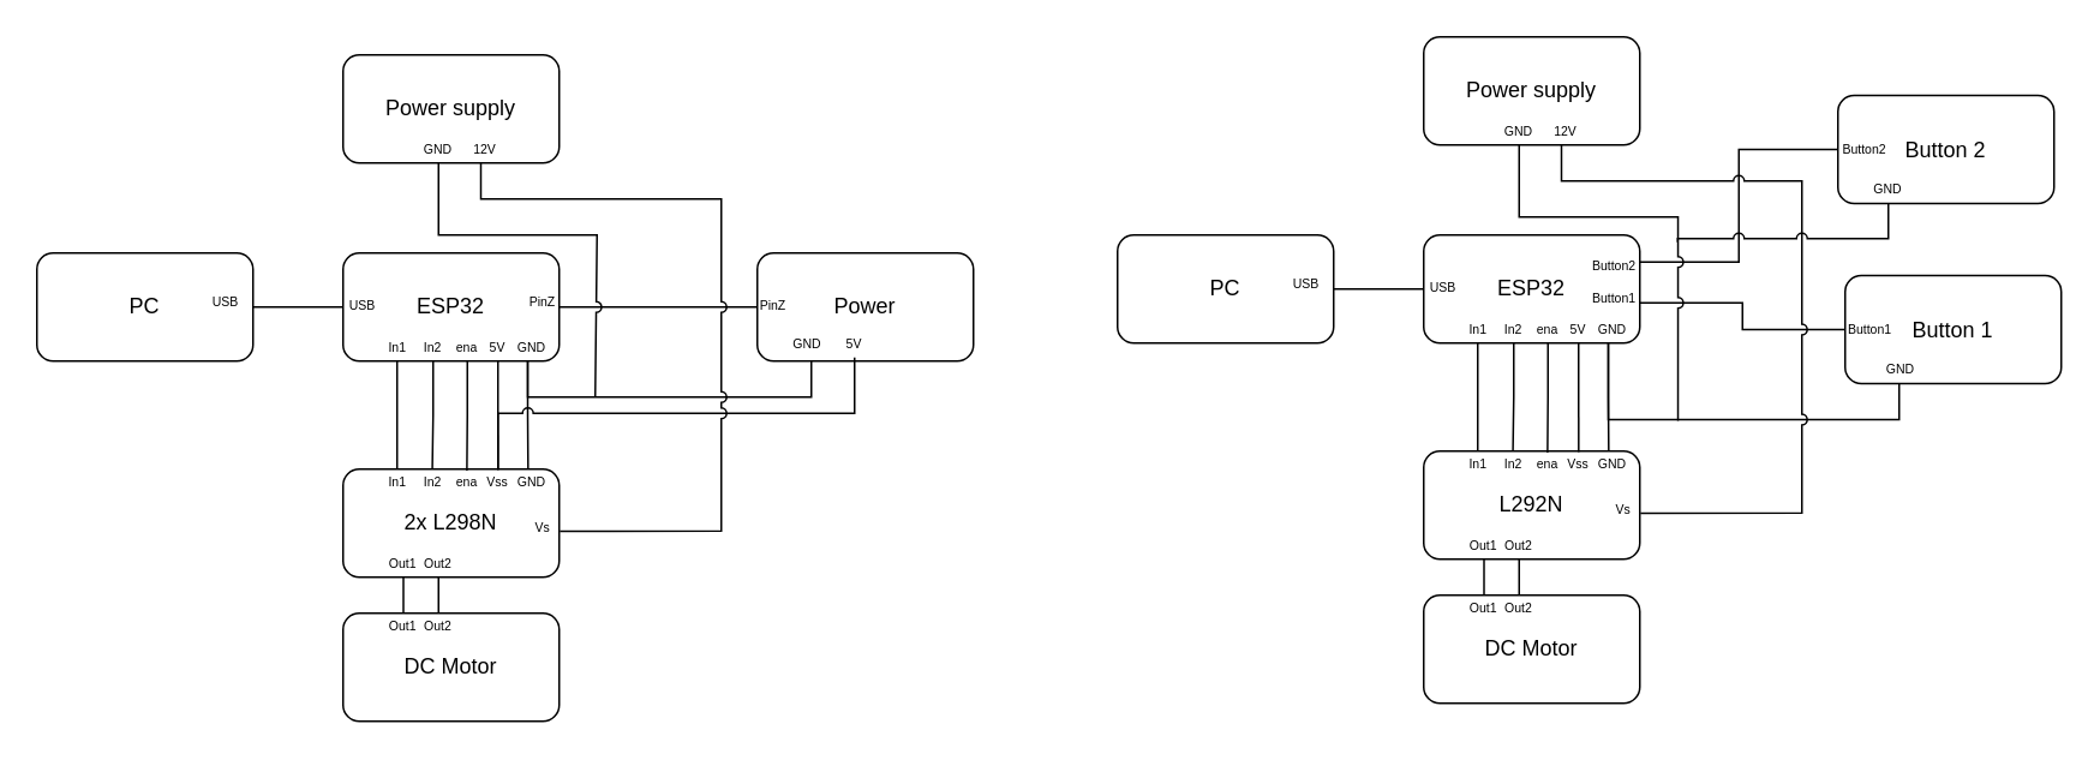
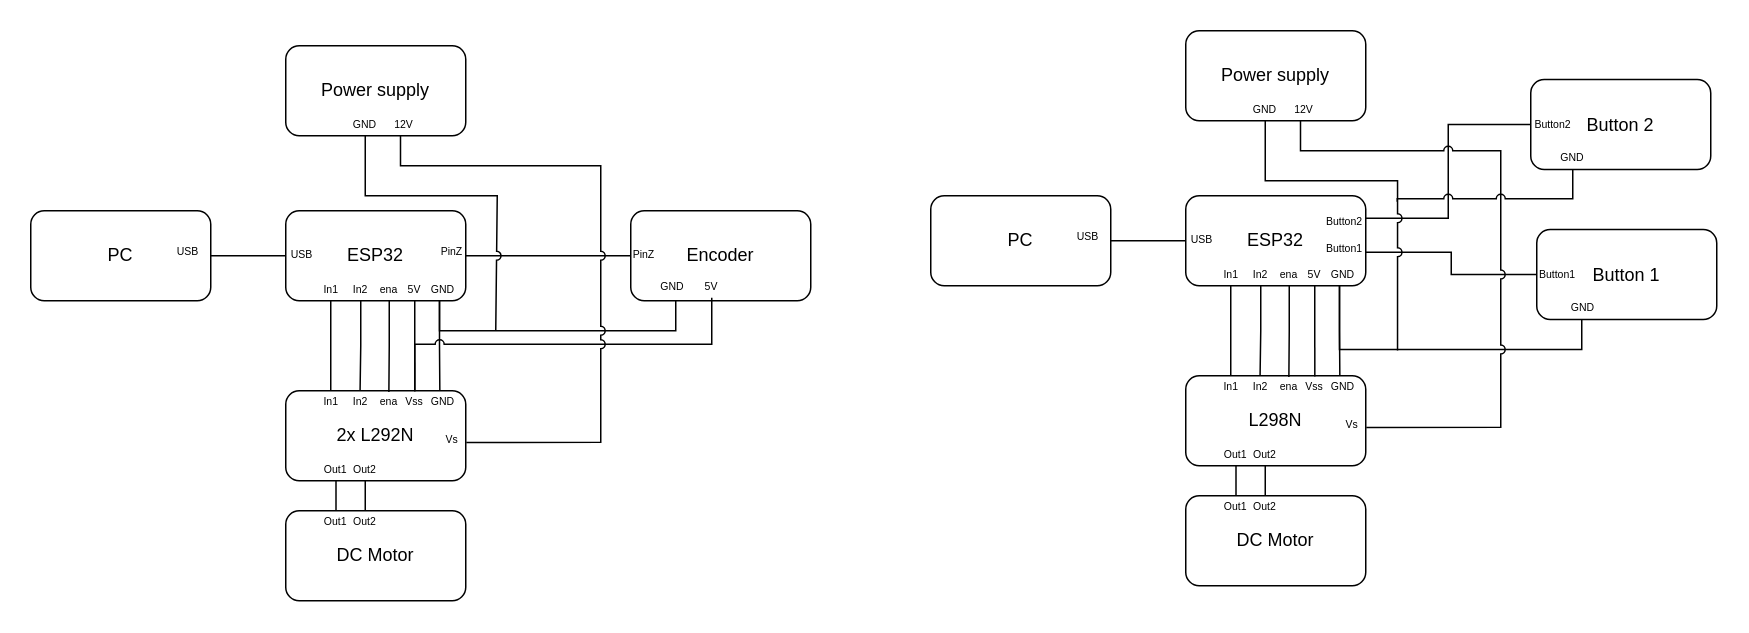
- <mxCell id="7" value="Power" style="rounded=1;whiteSpace=wrap;html=1;" vertex="1" parent="1"><mxGeometry x="420" y="140" width="120" height="60" as="geometry" /></mxCell>
+ <mxCell id="7" value="Encoder" style="rounded=1;whiteSpace=wrap;html=1;" vertex="1" parent="1"><mxGeometry x="420" y="140" width="120" height="60" as="geometry" /></mxCell>
- <mxCell id="48" value="L292N" style="rounded=1;whiteSpace=wrap;html=1;" vertex="1" parent="1"><mxGeometry x="790" y="250" width="120" height="60" as="geometry" /></mxCell>
+ <mxCell id="48" value="L298N" style="rounded=1;whiteSpace=wrap;html=1;" vertex="1" parent="1"><mxGeometry x="790" y="250" width="120" height="60" as="geometry" /></mxCell>
- <mxCell id="5" value="2x L298N" style="rounded=1;whiteSpace=wrap;html=1;" vertex="1" parent="1"><mxGeometry x="190" y="260" width="120" height="60" as="geometry" /></mxCell>
+ <mxCell id="5" value="2x L292N" style="rounded=1;whiteSpace=wrap;html=1;" vertex="1" parent="1"><mxGeometry x="190" y="260" width="120" height="60" as="geometry" /></mxCell>
